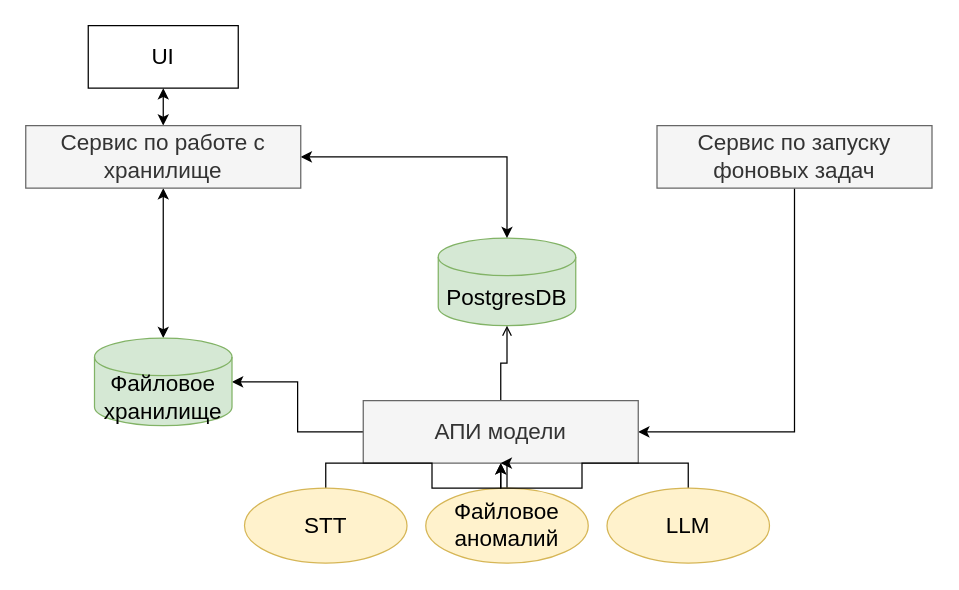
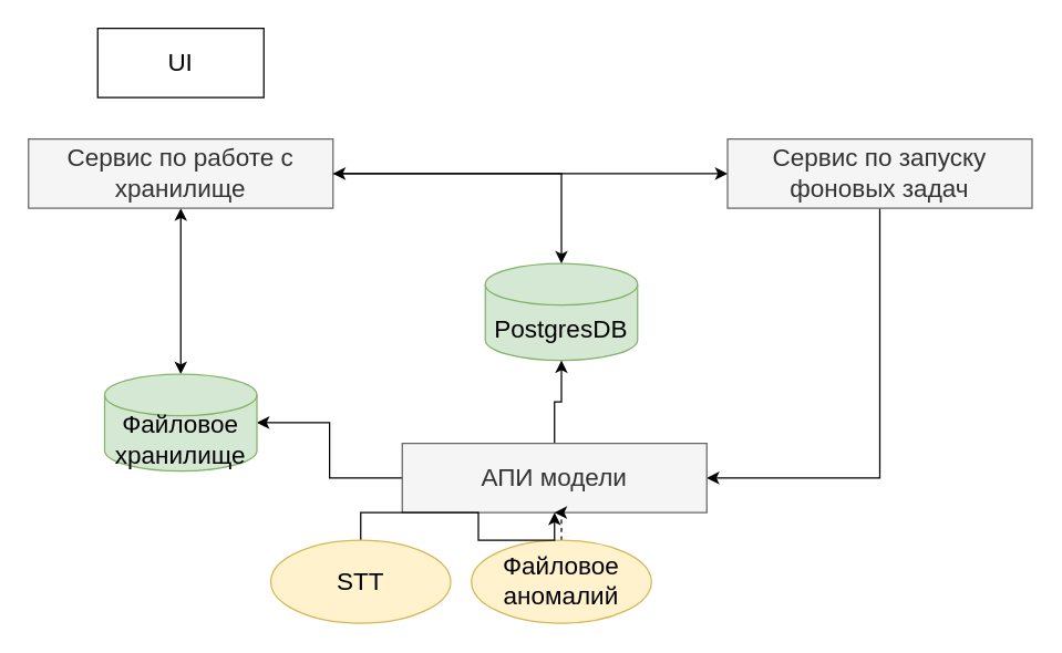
- <mxCell id="2" value="" style="edgeStyle=orthogonalEdgeStyle;rounded=0;orthogonalLoop=1;jettySize=auto;html=1;startArrow=classic;startFill=1;" edge="1" parent="1" source="3" target="10"><mxGeometry relative="1" as="geometry" /></mxCell>
+ <mxCell id="9" style="edgeStyle=orthogonalEdgeStyle;rounded=0;orthogonalLoop=1;jettySize=auto;html=1;exitX=1;exitY=0.5;exitDx=0;exitDy=0;" edge="1" parent="1" source="10" target="5"><mxGeometry relative="1" as="geometry" /></mxCell>
- <mxCell id="11" value="" style="edgeStyle=orthogonalEdgeStyle;rounded=0;orthogonalLoop=1;jettySize=auto;html=1;endArrow=open;" edge="1" parent="1" source="13" target="6"><mxGeometry relative="1" as="geometry" /></mxCell>
+ <mxCell id="11" value="" style="edgeStyle=orthogonalEdgeStyle;rounded=0;orthogonalLoop=1;jettySize=auto;html=1;" edge="1" parent="1" source="13" target="6"><mxGeometry relative="1" as="geometry" /></mxCell>
- <mxCell id="14" value="" style="edgeStyle=orthogonalEdgeStyle;rounded=0;orthogonalLoop=1;jettySize=auto;html=1;" edge="1" parent="1" source="15" target="13"><mxGeometry relative="1" as="geometry" /></mxCell>
+ <mxCell id="14" value="" style="edgeStyle=orthogonalEdgeStyle;rounded=0;orthogonalLoop=1;jettySize=auto;html=1;dashed=1;" edge="1" parent="1" source="15" target="13"><mxGeometry relative="1" as="geometry" /></mxCell>
- <mxCell id="16" value="" style="edgeStyle=orthogonalEdgeStyle;rounded=0;orthogonalLoop=1;jettySize=auto;html=1;" edge="1" parent="1" source="17" target="13"><mxGeometry relative="1" as="geometry" /></mxCell>
- <mxCell id="17" value="&lt;span style=&quot;font-size: 18px;&quot;&gt;LLM&lt;/span&gt;" style="ellipse;whiteSpace=wrap;html=1;fillColor=#fff2cc;strokeColor=#d6b656;" vertex="1" parent="1"><mxGeometry x="485" y="390" width="130" height="60" as="geometry" /></mxCell>
